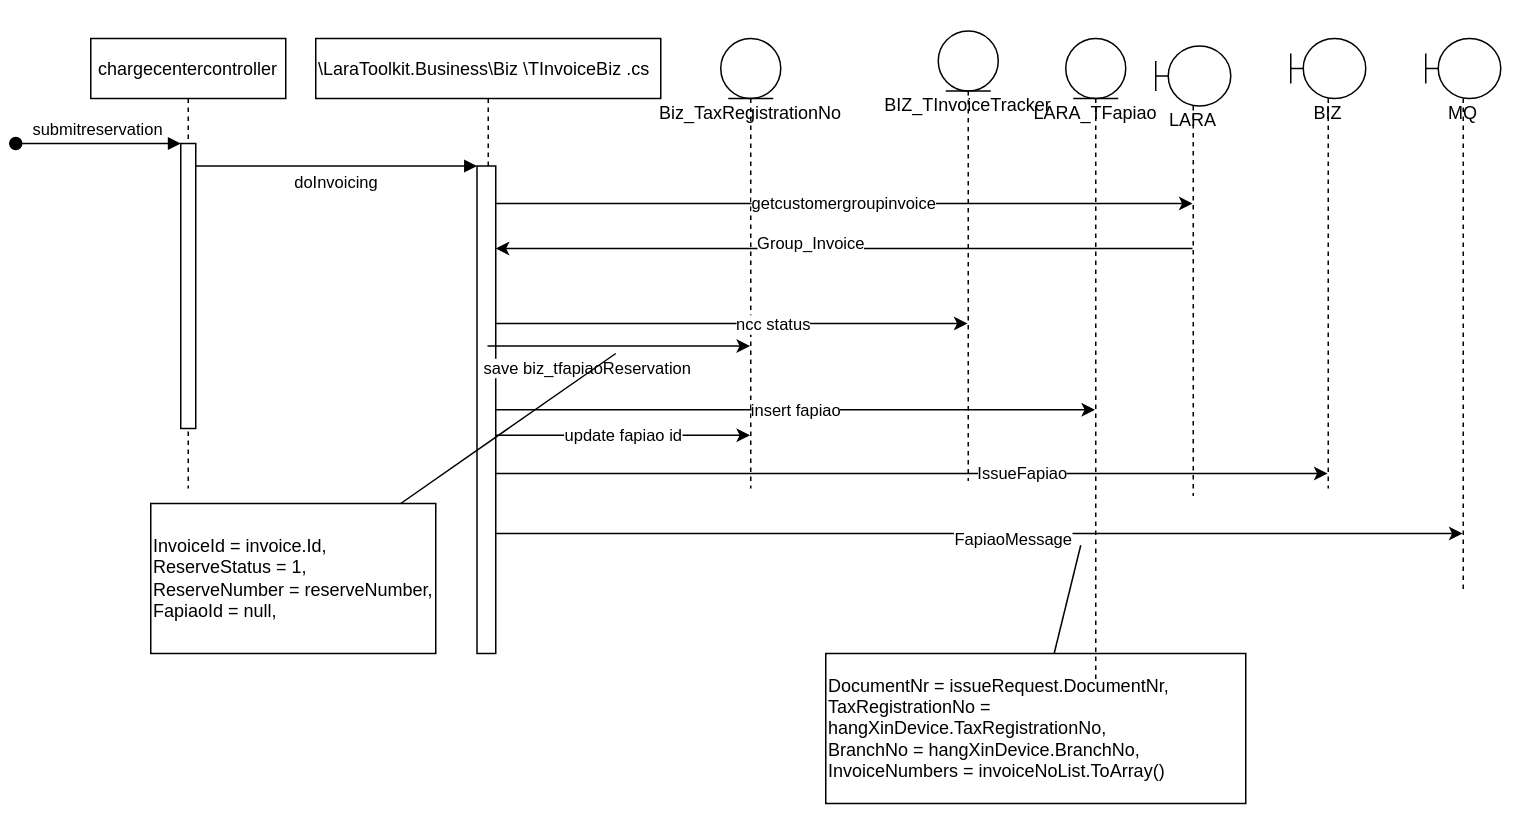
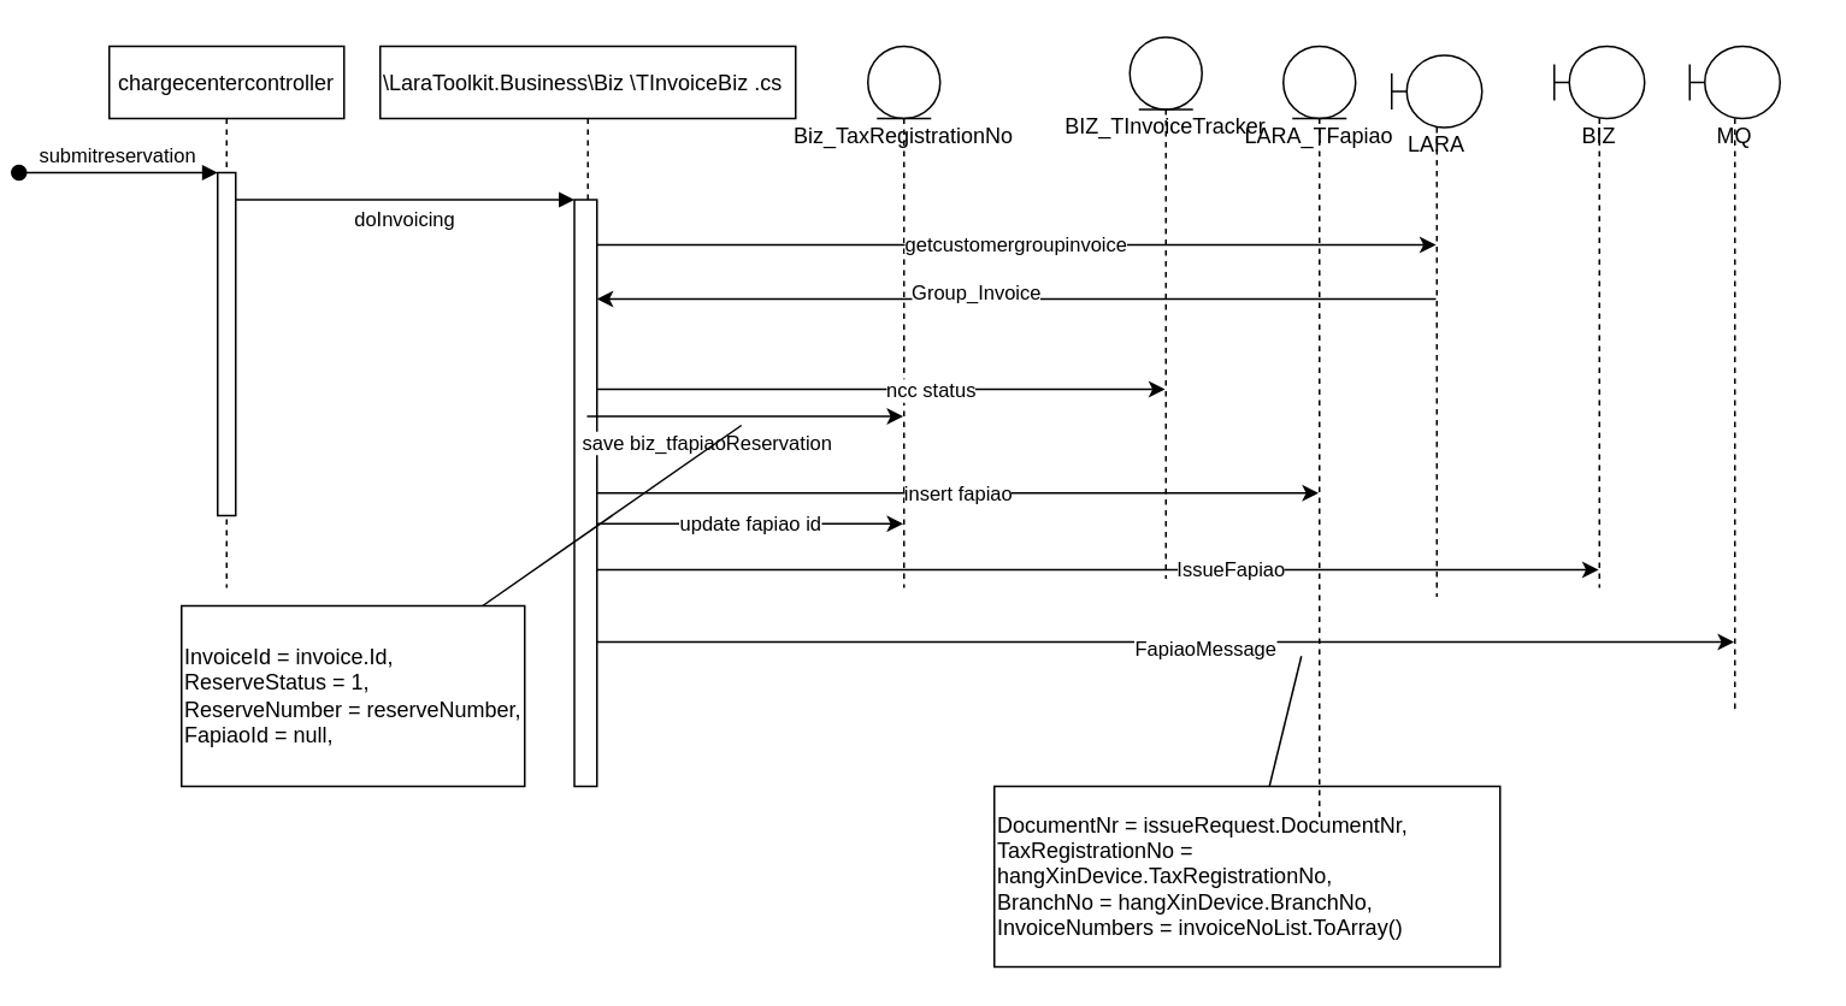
- <mxCell id="13" value="MQ" style="shape=umlLifeline;participant=umlBoundary;perimeter=lifelinePerimeter;whiteSpace=wrap;html=1;container=1;collapsible=0;recursiveResize=0;verticalAlign=top;spacingTop=36;outlineConnect=0;" vertex="1" parent="1"><mxGeometry x="910" y="25" width="50" height="370" as="geometry" /></mxCell>
+ <mxCell id="13" value="MQ" style="shape=umlLifeline;participant=umlBoundary;perimeter=lifelinePerimeter;whiteSpace=wrap;html=1;container=1;collapsible=0;recursiveResize=0;verticalAlign=top;spacingTop=36;outlineConnect=0;" vertex="1" parent="1"><mxGeometry x="895" y="25" width="50" height="370" as="geometry" /></mxCell>
